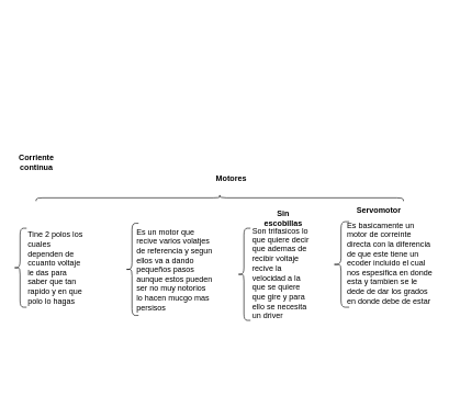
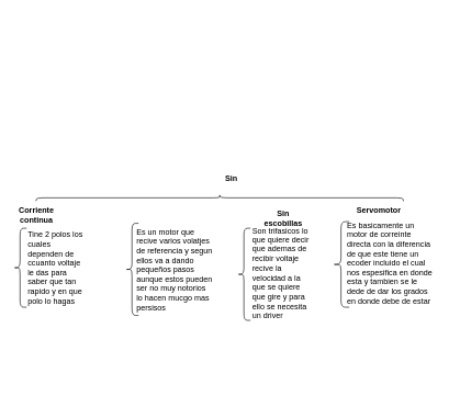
- <mxCell id="4" value="Corriente continua" style="text;html=1;strokeColor=none;fillColor=none;align=center;verticalAlign=middle;whiteSpace=wrap;rounded=0;fontStyle=1" vertex="1" parent="1"><mxGeometry x="30" y="236" width="50" height="20" as="geometry" /></mxCell>
+ <mxCell id="4" value="Corriente continua" style="text;html=1;strokeColor=none;fillColor=none;align=center;verticalAlign=middle;whiteSpace=wrap;rounded=0;fontStyle=1" vertex="1" parent="1"><mxGeometry x="30" y="316" width="50" height="20" as="geometry" /></mxCell>
- <mxCell id="2" value="Motores" style="text;html=1;align=center;verticalAlign=middle;whiteSpace=wrap;rounded=0;fontStyle=1" vertex="1" parent="1"><mxGeometry x="320.63" y="256" width="60" height="30" as="geometry" /></mxCell>
+ <mxCell id="2" value="Sin" style="text;html=1;align=center;verticalAlign=middle;whiteSpace=wrap;rounded=0;fontStyle=1" vertex="1" parent="1"><mxGeometry x="320.63" y="256" width="60" height="30" as="geometry" /></mxCell>
